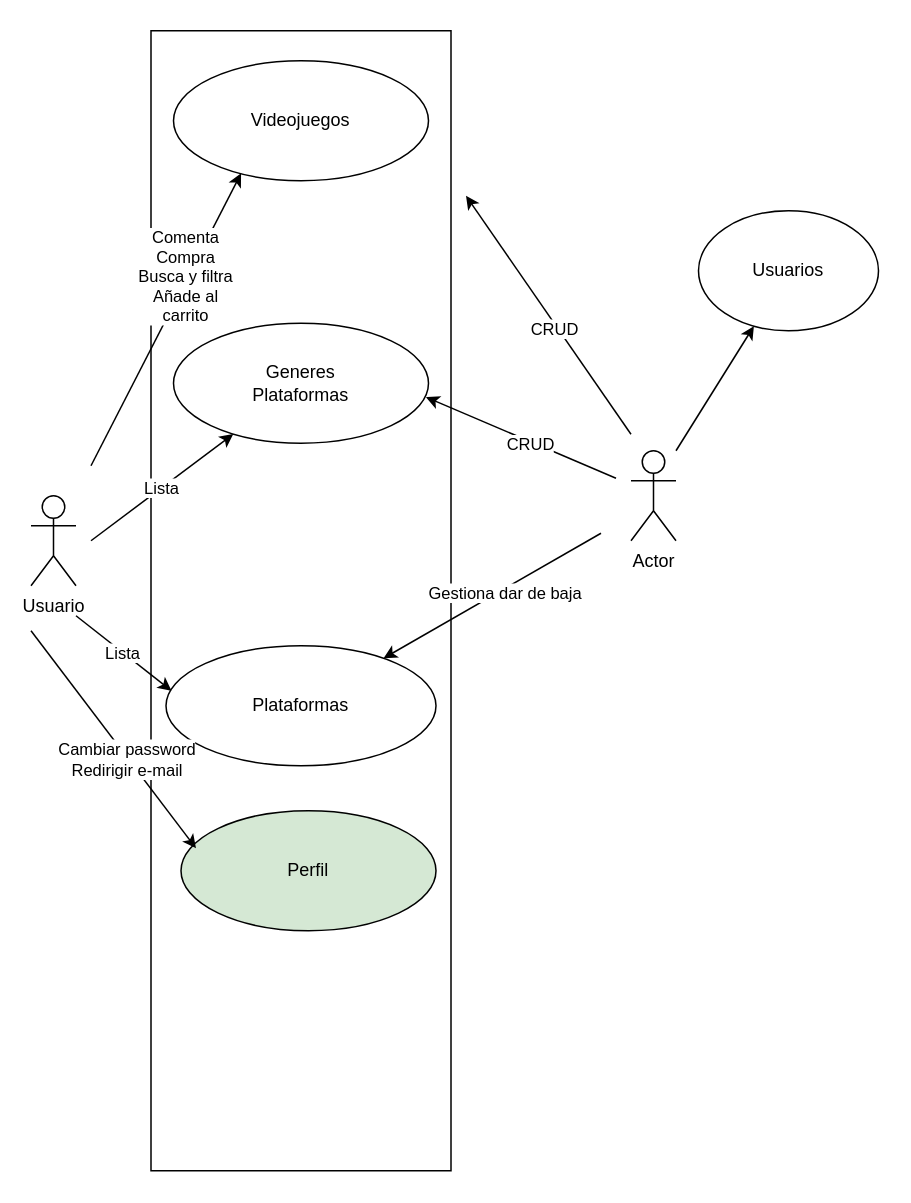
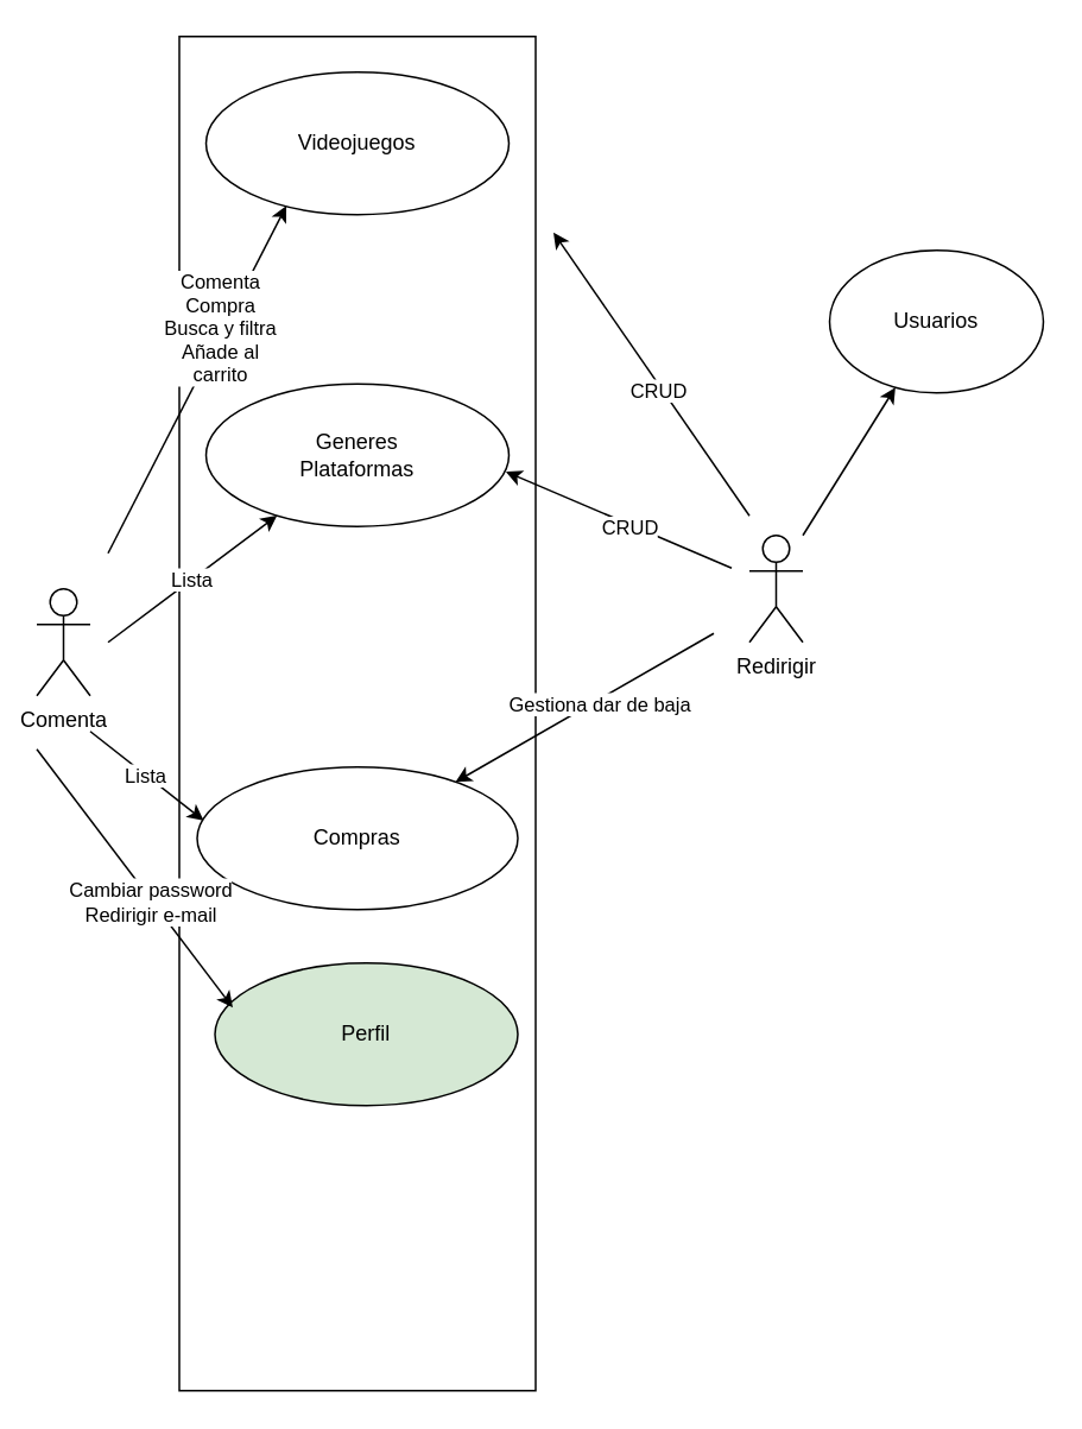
- <mxCell id="3" value="Actor" style="shape=umlActor;verticalLabelPosition=bottom;verticalAlign=top;html=1;outlineConnect=0;" vertex="1" parent="1"><mxGeometry x="420" y="300" width="30" height="60" as="geometry" /></mxCell>
+ <mxCell id="3" value="Redirigir" style="shape=umlActor;verticalLabelPosition=bottom;verticalAlign=top;html=1;outlineConnect=0;" vertex="1" parent="1"><mxGeometry x="420" y="300" width="30" height="60" as="geometry" /></mxCell>
- <mxCell id="2" value="Usuario" style="shape=umlActor;verticalLabelPosition=bottom;verticalAlign=top;html=1;outlineConnect=0;" vertex="1" parent="1"><mxGeometry x="20" y="330" width="30" height="60" as="geometry" /></mxCell>
+ <mxCell id="2" value="Comenta" style="shape=umlActor;verticalLabelPosition=bottom;verticalAlign=top;html=1;outlineConnect=0;" vertex="1" parent="1"><mxGeometry x="20" y="330" width="30" height="60" as="geometry" /></mxCell>
- <mxCell id="9" value="Plataformas" style="ellipse;whiteSpace=wrap;html=1;" vertex="1" parent="1"><mxGeometry x="110" y="430" width="180" height="80" as="geometry" /></mxCell>
+ <mxCell id="9" value="Compras" style="ellipse;whiteSpace=wrap;html=1;" vertex="1" parent="1"><mxGeometry x="110" y="430" width="180" height="80" as="geometry" /></mxCell>
